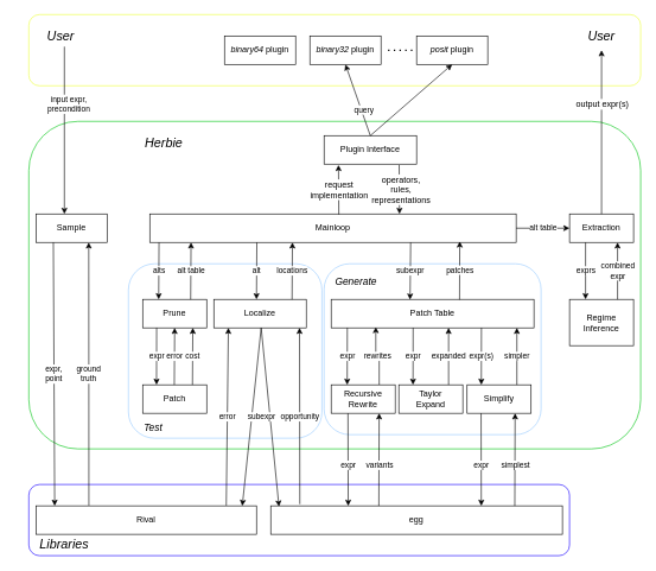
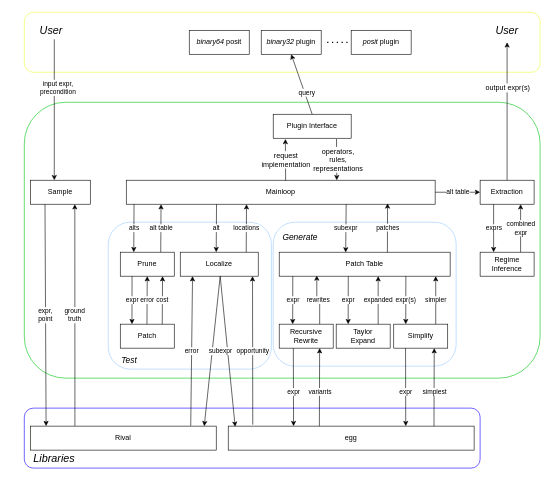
- <mxCell id="15" value="&lt;i&gt;binary64&lt;/i&gt;&amp;nbsp;plugin" style="rounded=0;whiteSpace=wrap;html=1;" parent="1" vertex="1"><mxGeometry x="315" y="50" width="100" height="40" as="geometry" /></mxCell>
+ <mxCell id="15" value="&lt;i&gt;binary64&lt;/i&gt;&amp;nbsp;posit" style="rounded=0;whiteSpace=wrap;html=1;" parent="1" vertex="1"><mxGeometry x="315" y="50" width="100" height="40" as="geometry" /></mxCell>
- <mxCell id="38" value="" style="endArrow=classic;html=1;rounded=0;fontSize=12;entryX=0.5;entryY=1;entryDx=0;entryDy=0;exitX=0.5;exitY=0;exitDx=0;exitDy=0;" parent="1" source="16" target="18" edge="1"><mxGeometry width="50" height="50" relative="1" as="geometry"><mxPoint x="570" y="180" as="sourcePoint" /><mxPoint x="550" y="100" as="targetPoint" /></mxGeometry></mxCell>
- <mxCell id="27" value="&lt;font style=&quot;font-size: 18px&quot;&gt;Herbie&lt;/font&gt;" style="text;html=1;strokeColor=none;fillColor=none;align=center;verticalAlign=middle;whiteSpace=wrap;rounded=0;fontSize=14;fontStyle=2" parent="1" vertex="1"><mxGeometry x="200" y="185" width="60" height="30" as="geometry" /></mxCell>
- <mxCell id="11" value="Regime&lt;br&gt;Inference" style="rounded=0;whiteSpace=wrap;html=1;" parent="1" vertex="1"><mxGeometry x="800" y="420" width="90" height="65" as="geometry" /></mxCell>
+ <mxCell id="11" value="Regime&lt;br&gt;Inference" style="rounded=0;whiteSpace=wrap;html=1;" parent="1" vertex="1"><mxGeometry x="800" y="420" width="90" height="40" as="geometry" /></mxCell>
